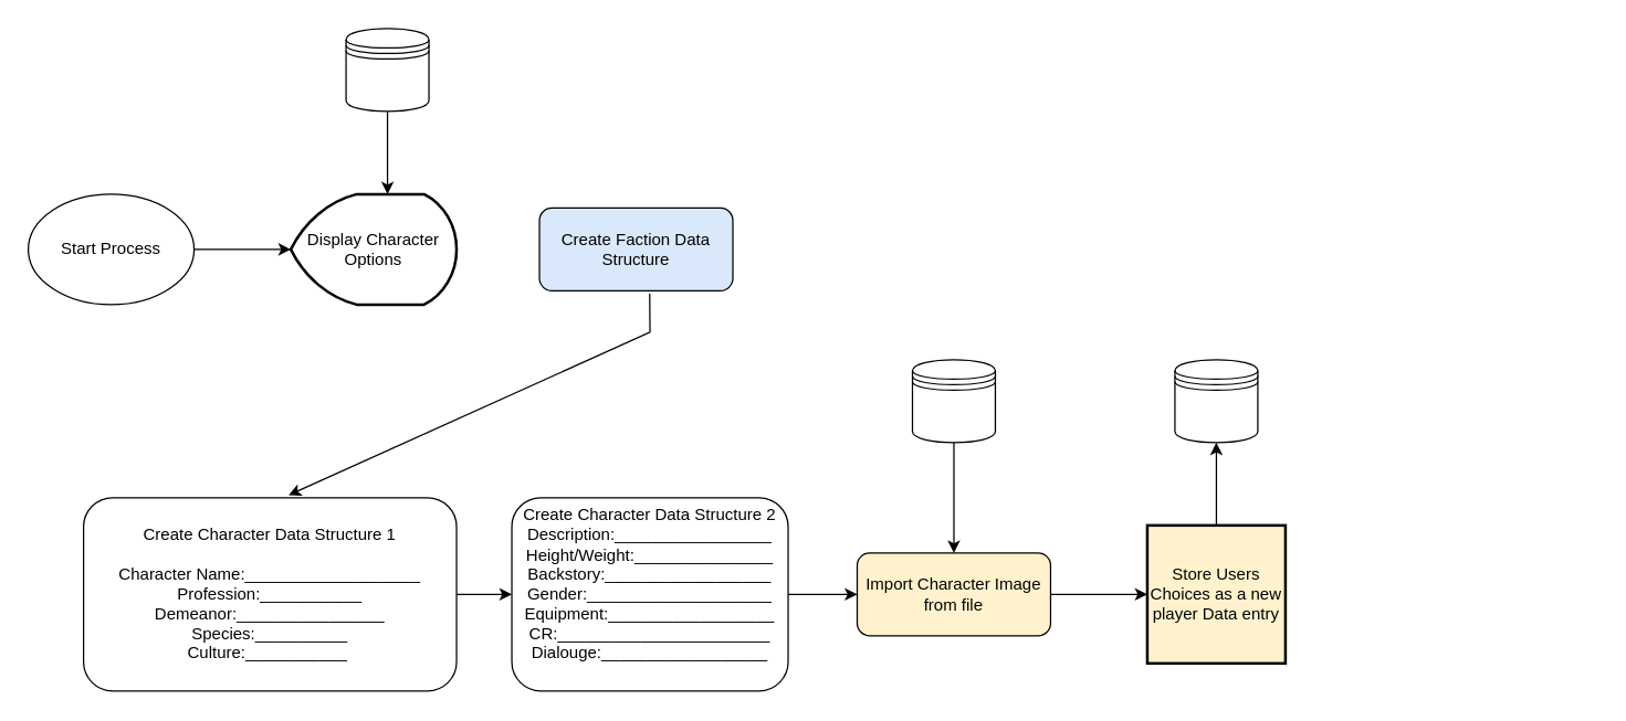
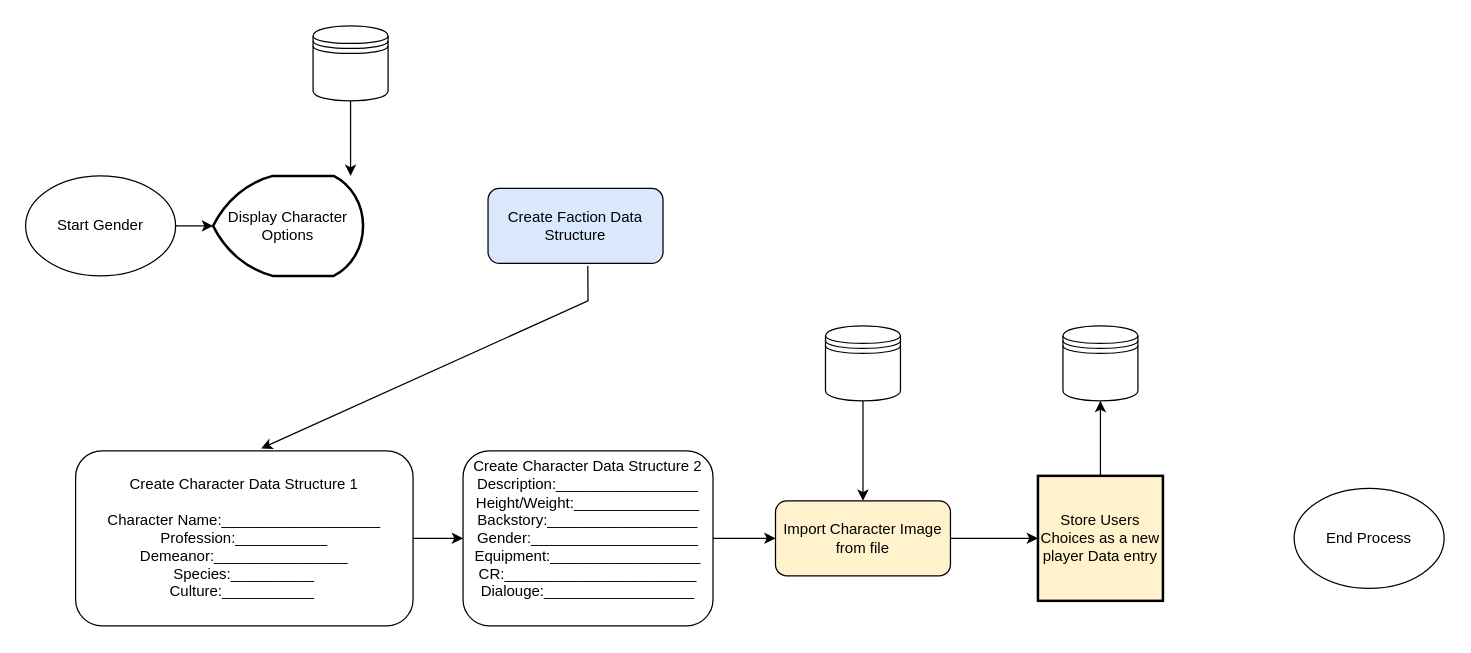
- <mxCell id="3" value="Start Process" style="ellipse;whiteSpace=wrap;html=1;" parent="1" vertex="1"><mxGeometry x="20" y="140" width="120" height="80" as="geometry" /></mxCell>
+ <mxCell id="3" value="Start Gender" style="ellipse;whiteSpace=wrap;html=1;" parent="1" vertex="1"><mxGeometry x="20" y="140" width="120" height="80" as="geometry" /></mxCell>
- <mxCell id="4" value="Display Character Options" style="strokeWidth=2;html=1;shape=mxgraph.flowchart.display;whiteSpace=wrap;" parent="1" vertex="1"><mxGeometry x="210" y="140" width="120" height="80" as="geometry" /></mxCell>
+ <mxCell id="4" value="Display Character Options" style="strokeWidth=2;html=1;shape=mxgraph.flowchart.display;whiteSpace=wrap;" parent="1" vertex="1"><mxGeometry x="170" y="140" width="120" height="80" as="geometry" /></mxCell>
+ <mxCell id="11" value="End Process" style="ellipse;whiteSpace=wrap;html=1;" parent="1" vertex="1"><mxGeometry x="1035" y="390" width="120" height="80" as="geometry" /></mxCell>
